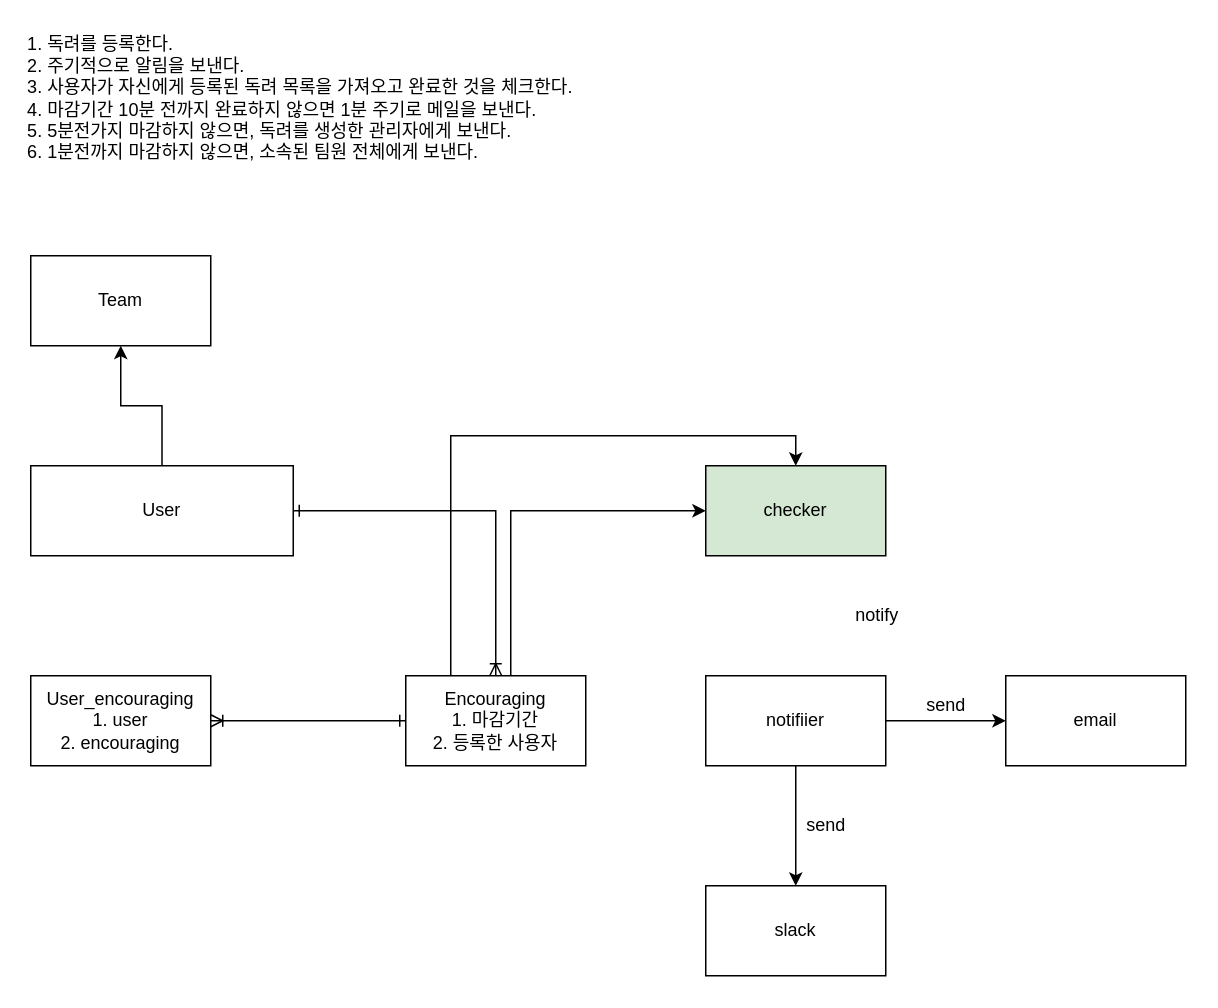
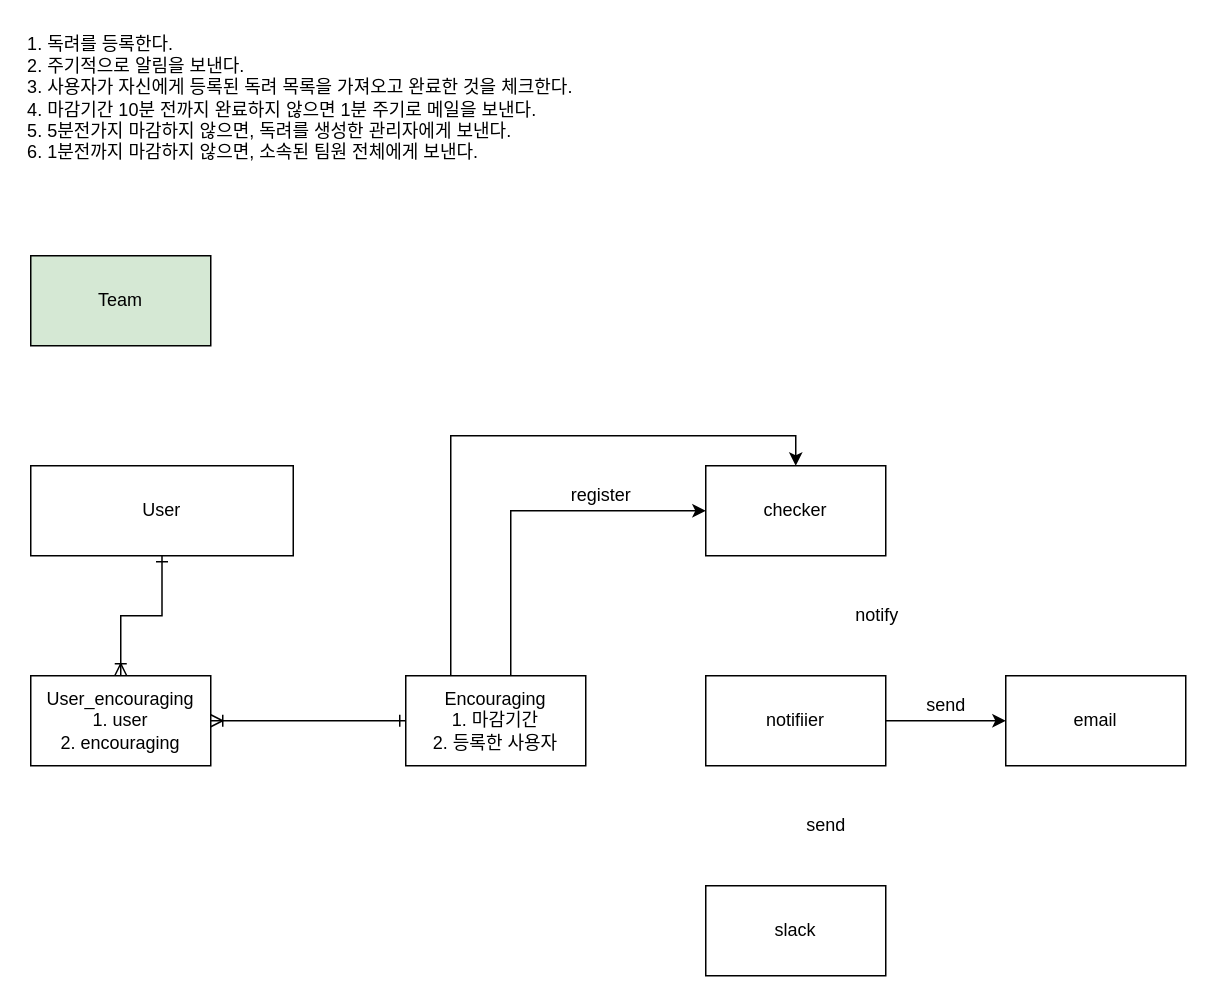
- <mxCell id="20" value="Team" style="whiteSpace=wrap;html=1;" vertex="1" parent="1"><mxGeometry x="20" y="170" width="120" height="60" as="geometry" /></mxCell>
+ <mxCell id="20" value="Team" style="whiteSpace=wrap;html=1;fillColor=#d5e8d4;" vertex="1" parent="1"><mxGeometry x="20" y="170" width="120" height="60" as="geometry" /></mxCell>
- <mxCell id="17" value="" style="edgeStyle=orthogonalEdgeStyle;rounded=0;orthogonalLoop=1;jettySize=auto;html=1;" edge="1" parent="1" source="19" target="20"><mxGeometry relative="1" as="geometry" /></mxCell>
+ <mxCell id="13" value="register" style="text;html=1;align=center;verticalAlign=middle;resizable=0;points=[];autosize=1;strokeColor=none;" vertex="1" parent="1"><mxGeometry x="370" y="320" width="60" height="20" as="geometry" /></mxCell>
- <mxCell id="18" value="" style="edgeStyle=orthogonalEdgeStyle;rounded=0;orthogonalLoop=1;jettySize=auto;html=1;endArrow=ERoneToMany;endFill=0;startArrow=ERone;startFill=0;" edge="1" parent="1" source="19" target="5"><mxGeometry relative="1" as="geometry" /></mxCell>
+ <mxCell id="18" value="" style="edgeStyle=orthogonalEdgeStyle;rounded=0;orthogonalLoop=1;jettySize=auto;html=1;endArrow=ERoneToMany;endFill=0;startArrow=ERone;startFill=0;" edge="1" parent="1" source="19" target="21"><mxGeometry relative="1" as="geometry" /></mxCell>
- <mxCell id="11" value="checker" style="whiteSpace=wrap;html=1;rounded=0;fillColor=#d5e8d4;" vertex="1" parent="1"><mxGeometry x="470" y="310" width="120" height="60" as="geometry" /></mxCell>
+ <mxCell id="11" value="checker" style="whiteSpace=wrap;html=1;rounded=0;" vertex="1" parent="1"><mxGeometry x="470" y="310" width="120" height="60" as="geometry" /></mxCell>
- <mxCell id="7" value="" style="edgeStyle=orthogonalEdgeStyle;rounded=0;orthogonalLoop=1;jettySize=auto;html=1;" edge="1" parent="1" source="8" target="10"><mxGeometry relative="1" as="geometry" /></mxCell>
